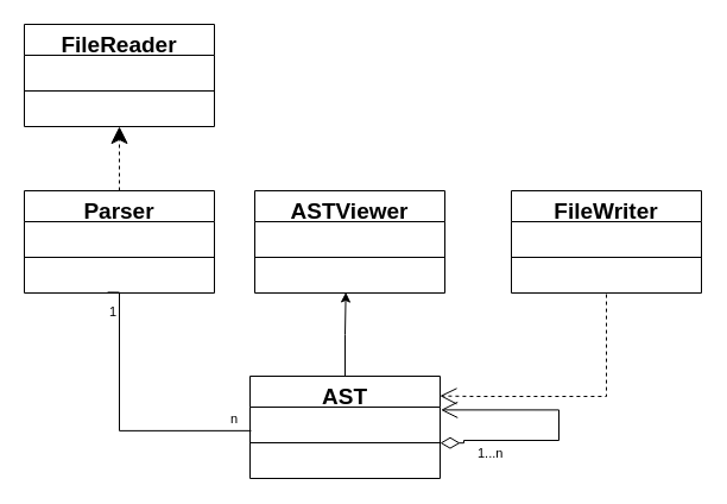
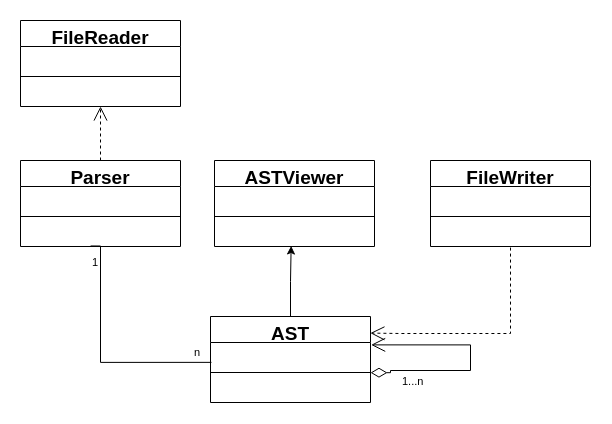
- <mxCell id="27" value="" style="endArrow=classic;endSize=12;dashed=1;html=1;rounded=0;edgeStyle=orthogonalEdgeStyle;exitX=0.5;exitY=0;exitDx=0;exitDy=0;entryX=0.5;entryY=1;entryDx=0;entryDy=0;" edge="1" parent="1" source="2" target="10"><mxGeometry width="160" relative="1" as="geometry"><mxPoint x="230" y="210" as="sourcePoint" /><mxPoint x="390" y="210" as="targetPoint" /></mxGeometry></mxCell>
+ <mxCell id="27" value="" style="endArrow=open;endSize=12;dashed=1;html=1;rounded=0;edgeStyle=orthogonalEdgeStyle;exitX=0.5;exitY=0;exitDx=0;exitDy=0;entryX=0.5;entryY=1;entryDx=0;entryDy=0;" edge="1" parent="1" source="2" target="10"><mxGeometry width="160" relative="1" as="geometry"><mxPoint x="230" y="210" as="sourcePoint" /><mxPoint x="390" y="210" as="targetPoint" /></mxGeometry></mxCell>
